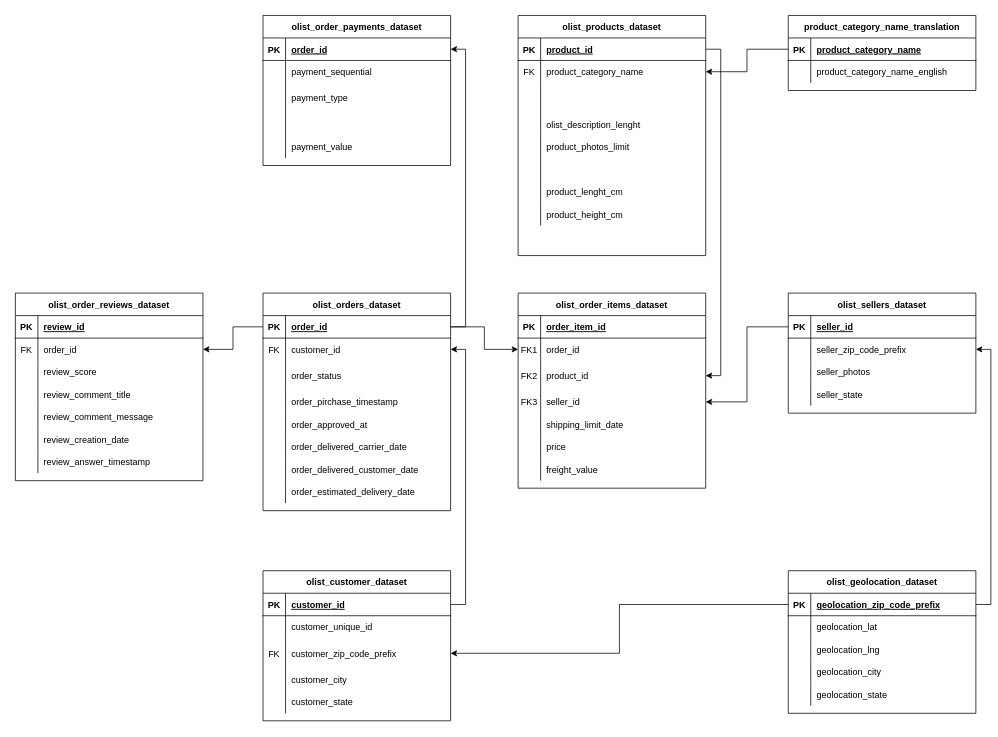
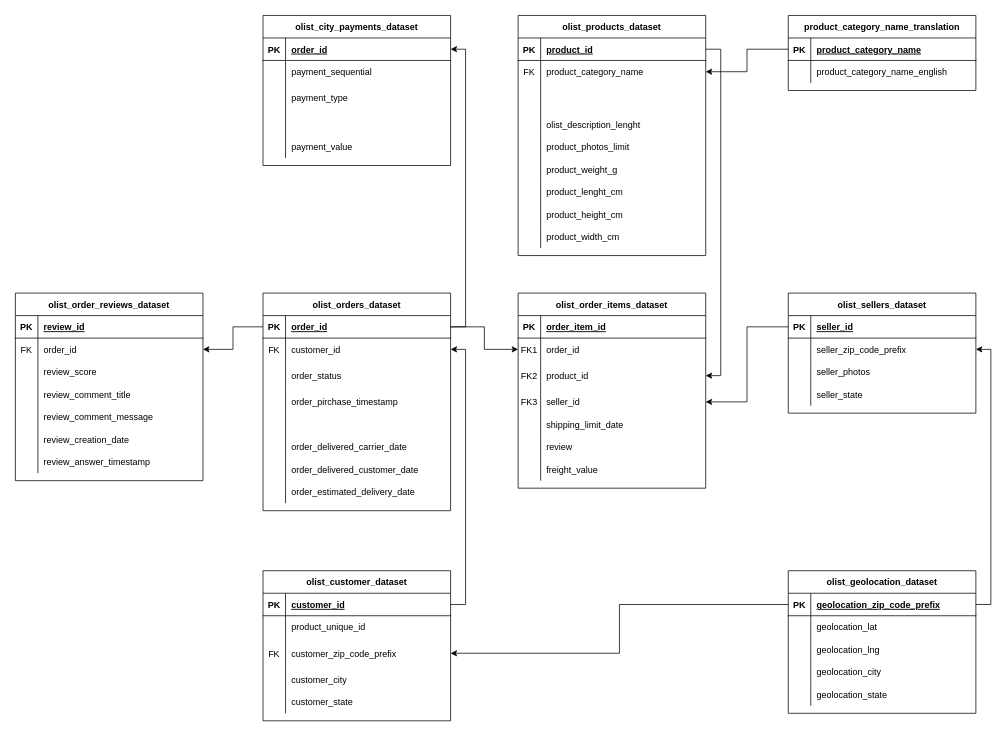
- <mxCell id="71" value="olist_order_payments_dataset" style="shape=table;startSize=30;container=1;collapsible=1;childLayout=tableLayout;fixedRows=1;rowLines=0;fontStyle=1;align=center;resizeLast=1;" parent="1" vertex="1"><mxGeometry x="350" y="20" width="250" height="200" as="geometry" /></mxCell>
+ <mxCell id="71" value="olist_city_payments_dataset" style="shape=table;startSize=30;container=1;collapsible=1;childLayout=tableLayout;fixedRows=1;rowLines=0;fontStyle=1;align=center;resizeLast=1;" parent="1" vertex="1"><mxGeometry x="350" y="20" width="250" height="200" as="geometry" /></mxCell>
+ <mxCell id="103" value="product_weight_g" style="shape=partialRectangle;overflow=hidden;connectable=0;fillColor=none;top=0;left=0;bottom=0;right=0;align=left;spacingLeft=6;" parent="101" vertex="1"><mxGeometry x="30" width="220" height="30" as="geometry"><mxRectangle width="220" height="30" as="alternateBounds" /></mxGeometry></mxCell>
+ <mxCell id="112" value="product_width_cm" style="shape=partialRectangle;overflow=hidden;connectable=0;fillColor=none;top=0;left=0;bottom=0;right=0;align=left;spacingLeft=6;" parent="110" vertex="1"><mxGeometry x="30" width="220" height="30" as="geometry"><mxRectangle width="220" height="30" as="alternateBounds" /></mxGeometry></mxCell>
- <mxCell id="17" value="order_approved_at" style="shape=partialRectangle;overflow=hidden;connectable=0;fillColor=none;top=0;left=0;bottom=0;right=0;align=left;spacingLeft=6;" parent="15" vertex="1"><mxGeometry x="30" width="220" height="30" as="geometry"><mxRectangle width="220" height="30" as="alternateBounds" /></mxGeometry></mxCell>
- <mxCell id="67" value="price" style="shape=partialRectangle;overflow=hidden;connectable=0;fillColor=none;top=0;left=0;bottom=0;right=0;align=left;spacingLeft=6;" parent="65" vertex="1"><mxGeometry x="30" width="220" height="30" as="geometry"><mxRectangle width="220" height="30" as="alternateBounds" /></mxGeometry></mxCell>
+ <mxCell id="67" value="review" style="shape=partialRectangle;overflow=hidden;connectable=0;fillColor=none;top=0;left=0;bottom=0;right=0;align=left;spacingLeft=6;" parent="65" vertex="1"><mxGeometry x="30" width="220" height="30" as="geometry"><mxRectangle width="220" height="30" as="alternateBounds" /></mxGeometry></mxCell>
- <mxCell id="119" value="customer_unique_id" style="shape=partialRectangle;overflow=hidden;connectable=0;fillColor=none;top=0;left=0;bottom=0;right=0;align=left;spacingLeft=6;" parent="117" vertex="1"><mxGeometry x="30" width="220" height="30" as="geometry"><mxRectangle width="220" height="30" as="alternateBounds" /></mxGeometry></mxCell>
+ <mxCell id="119" value="product_unique_id" style="shape=partialRectangle;overflow=hidden;connectable=0;fillColor=none;top=0;left=0;bottom=0;right=0;align=left;spacingLeft=6;" parent="117" vertex="1"><mxGeometry x="30" width="220" height="30" as="geometry"><mxRectangle width="220" height="30" as="alternateBounds" /></mxGeometry></mxCell>
